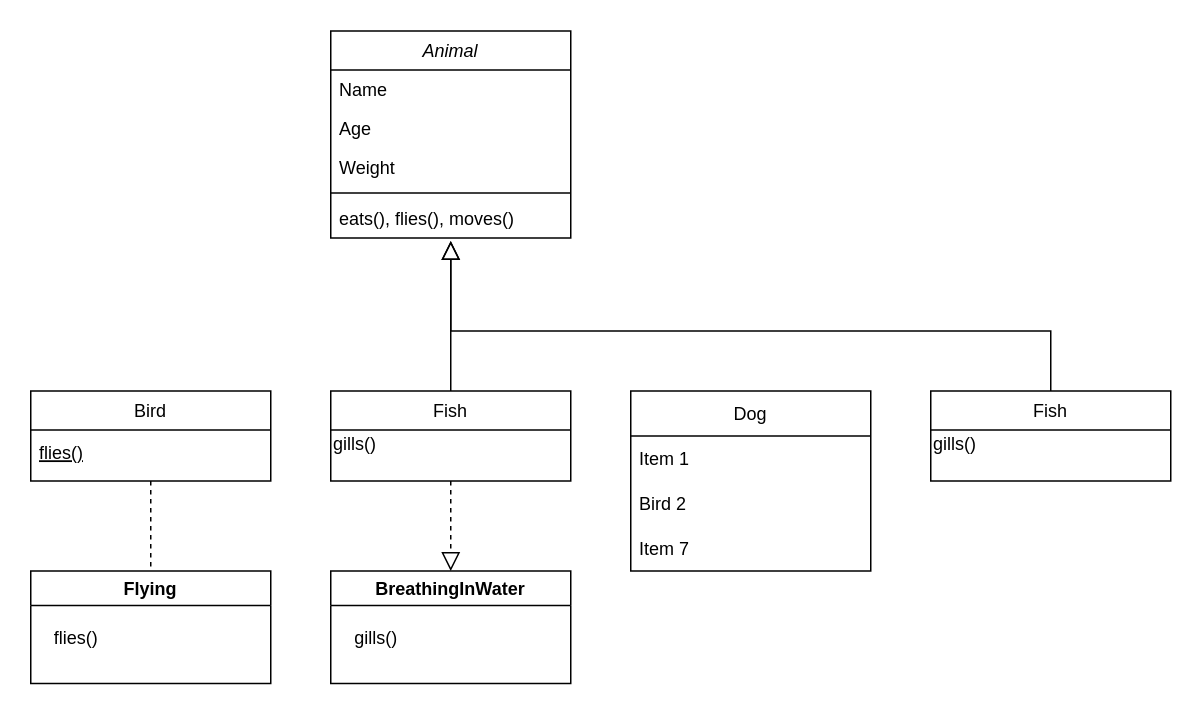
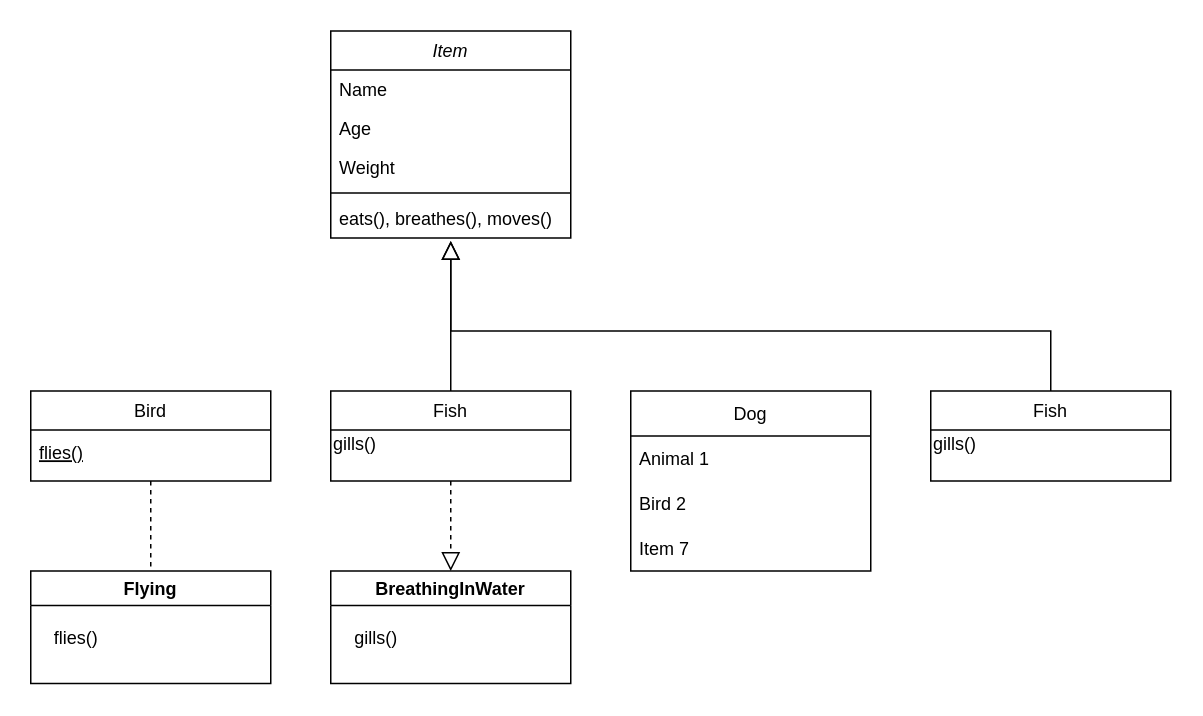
- <mxCell id="2" value="Animal" style="swimlane;fontStyle=2;align=center;verticalAlign=top;childLayout=stackLayout;horizontal=1;startSize=26;horizontalStack=0;resizeParent=1;resizeLast=0;collapsible=1;marginBottom=0;rounded=0;shadow=0;strokeWidth=1;" parent="1" vertex="1"><mxGeometry x="220" y="20" width="160" height="138" as="geometry"><mxRectangle x="230" y="140" width="160" height="26" as="alternateBounds" /></mxGeometry></mxCell>
+ <mxCell id="2" value="Item" style="swimlane;fontStyle=2;align=center;verticalAlign=top;childLayout=stackLayout;horizontal=1;startSize=26;horizontalStack=0;resizeParent=1;resizeLast=0;collapsible=1;marginBottom=0;rounded=0;shadow=0;strokeWidth=1;" parent="1" vertex="1"><mxGeometry x="220" y="20" width="160" height="138" as="geometry"><mxRectangle x="230" y="140" width="160" height="26" as="alternateBounds" /></mxGeometry></mxCell>
- <mxCell id="7" value="eats(), flies(), moves()" style="text;align=left;verticalAlign=top;spacingLeft=4;spacingRight=4;overflow=hidden;rotatable=0;points=[[0,0.5],[1,0.5]];portConstraint=eastwest;" parent="2" vertex="1"><mxGeometry y="112" width="160" height="26" as="geometry" /></mxCell>
+ <mxCell id="7" value="eats(), breathes(), moves()" style="text;align=left;verticalAlign=top;spacingLeft=4;spacingRight=4;overflow=hidden;rotatable=0;points=[[0,0.5],[1,0.5]];portConstraint=eastwest;" parent="2" vertex="1"><mxGeometry y="112" width="160" height="26" as="geometry" /></mxCell>
- <mxCell id="16" value="Item 1" style="text;strokeColor=none;fillColor=none;align=left;verticalAlign=middle;spacingLeft=4;spacingRight=4;overflow=hidden;points=[[0,0.5],[1,0.5]];portConstraint=eastwest;rotatable=0;" parent="15" vertex="1"><mxGeometry y="30" width="160" height="30" as="geometry" /></mxCell>
+ <mxCell id="16" value="Animal 1" style="text;strokeColor=none;fillColor=none;align=left;verticalAlign=middle;spacingLeft=4;spacingRight=4;overflow=hidden;points=[[0,0.5],[1,0.5]];portConstraint=eastwest;rotatable=0;" parent="15" vertex="1"><mxGeometry y="30" width="160" height="30" as="geometry" /></mxCell>
